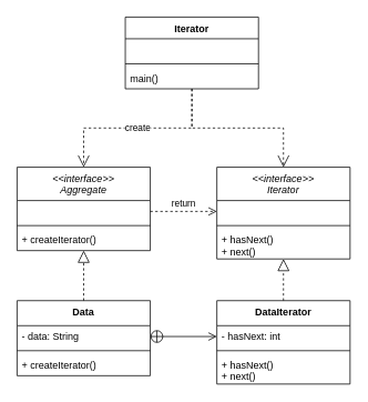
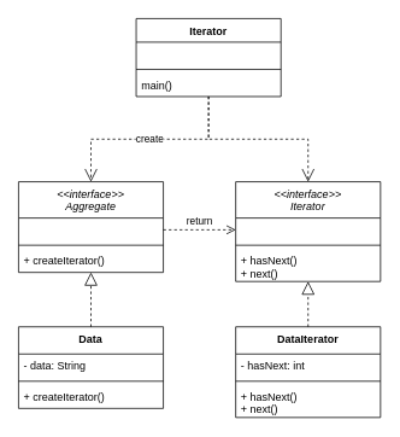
- <mxCell id="25" value="" style="endArrow=open;startArrow=circlePlus;endFill=0;startFill=0;endSize=8;html=1;exitX=1;exitY=0.5;exitDx=0;exitDy=0;entryX=0;entryY=0.5;entryDx=0;entryDy=0;" edge="1" parent="1" source="15" target="21"><mxGeometry width="160" relative="1" as="geometry"><mxPoint x="130" y="520" as="sourcePoint" /><mxPoint x="290" y="520" as="targetPoint" /></mxGeometry></mxCell>
